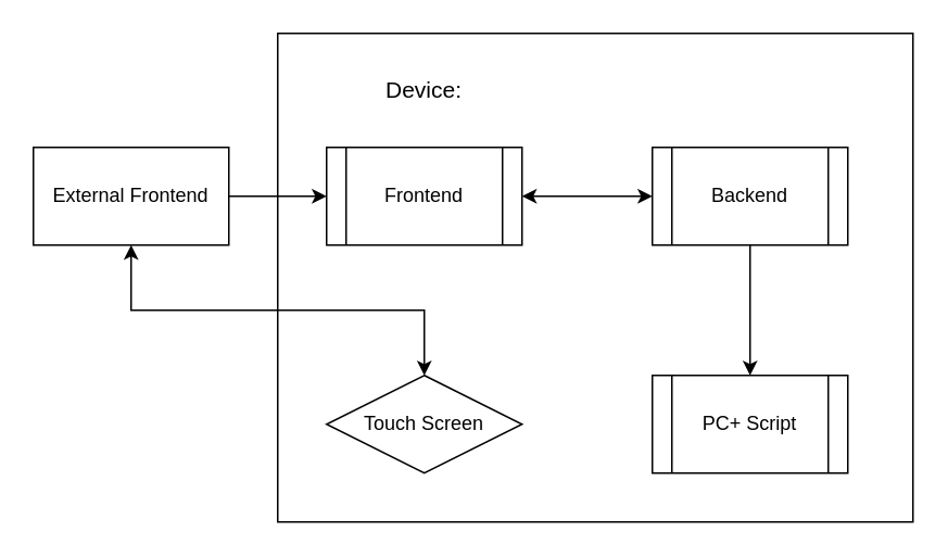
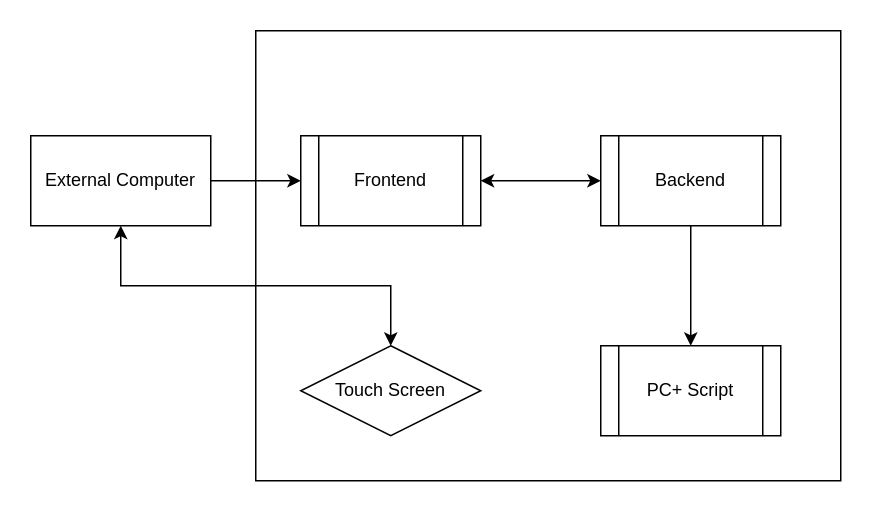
- <mxCell id="8" value="&lt;font style=&quot;font-size: 14px;&quot;&gt;Device:&lt;/font&gt;" style="text;html=1;strokeColor=none;fillColor=none;align=center;verticalAlign=middle;whiteSpace=wrap;rounded=0;" vertex="1" parent="1"><mxGeometry x="185" y="40" width="150" height="30" as="geometry" /></mxCell>
- <mxCell id="10" value="External Frontend" style="rounded=0;whiteSpace=wrap;html=1;" vertex="1" parent="1"><mxGeometry x="20" y="90" width="120" height="60" as="geometry" /></mxCell>
+ <mxCell id="10" value="External Computer" style="rounded=0;whiteSpace=wrap;html=1;" vertex="1" parent="1"><mxGeometry x="20" y="90" width="120" height="60" as="geometry" /></mxCell>
